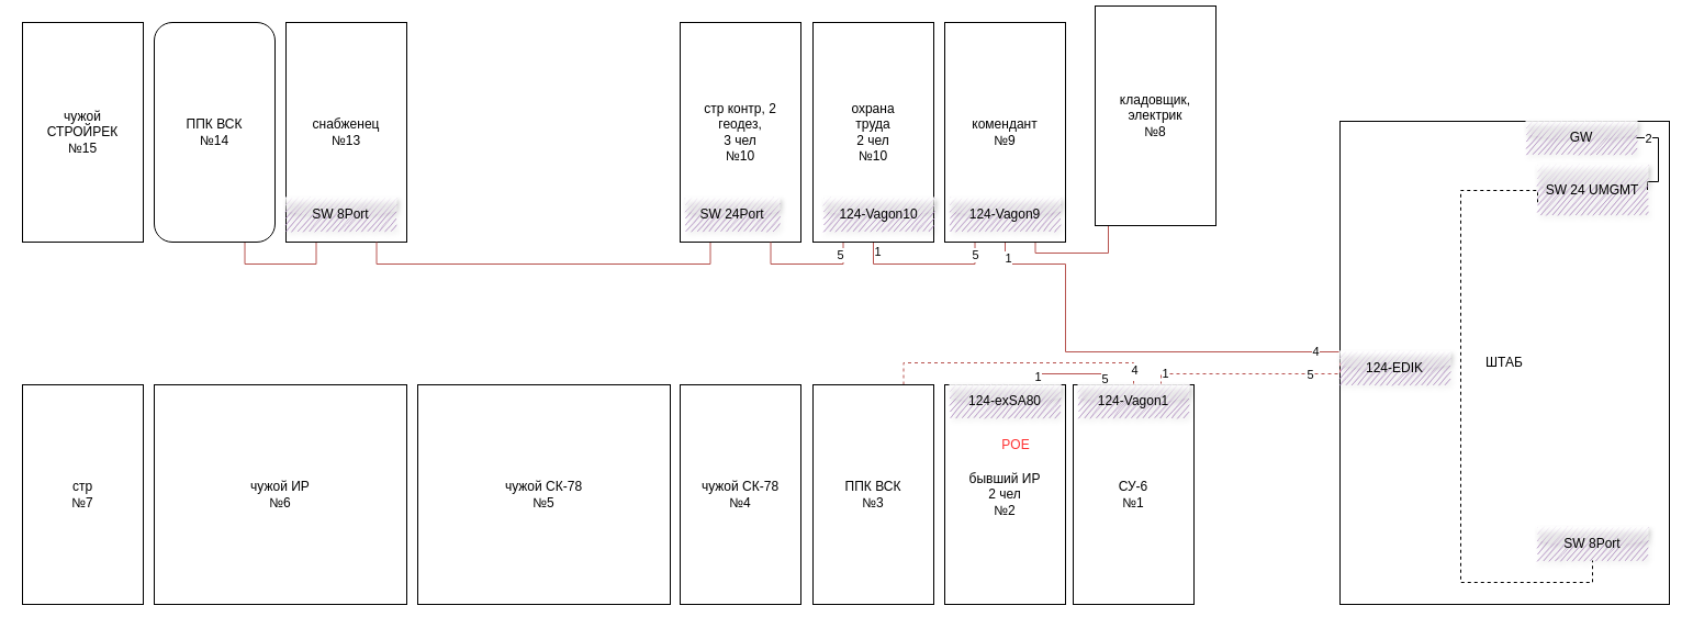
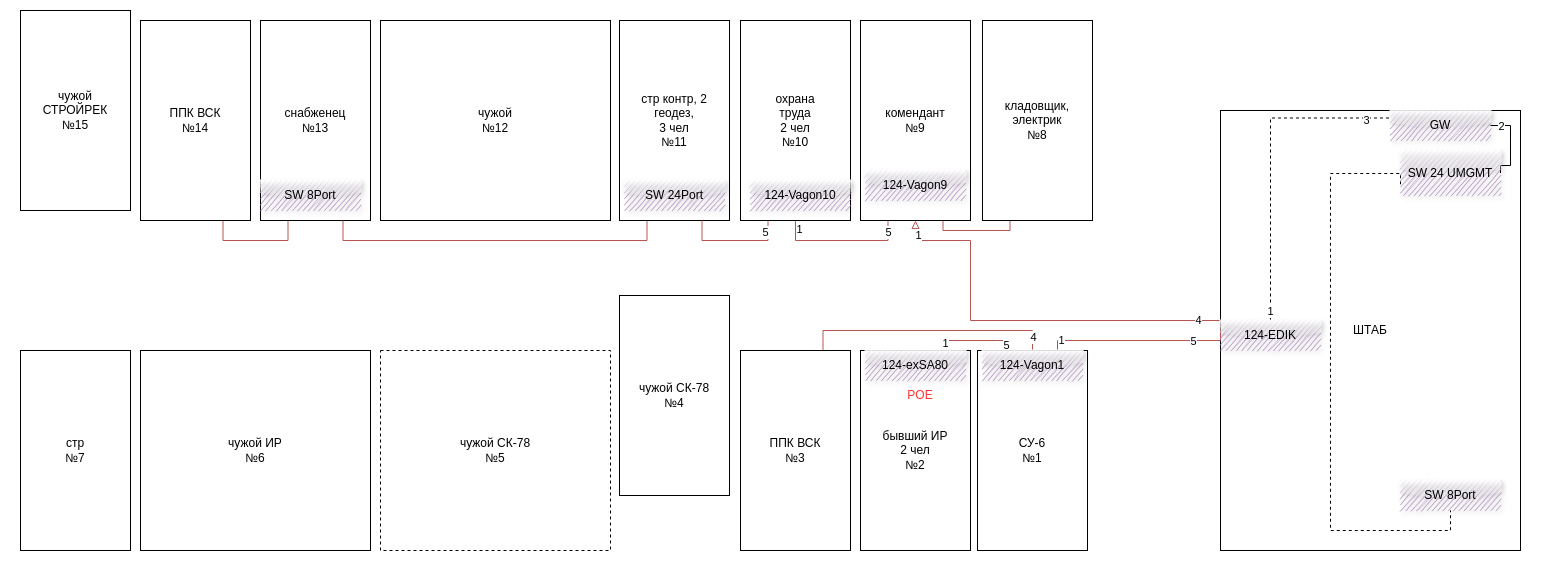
- <mxCell id="46" value="кладовщик,&lt;br&gt;электрик&lt;br&gt;№8" style="rounded=0;whiteSpace=wrap;html=1;" parent="1" vertex="1"><mxGeometry x="997" y="5" width="110" height="200" as="geometry" /></mxCell>
+ <mxCell id="46" value="кладовщик,&lt;br&gt;электрик&lt;br&gt;№8" style="rounded=0;whiteSpace=wrap;html=1;" parent="1" vertex="1"><mxGeometry x="982" y="20" width="110" height="200" as="geometry" /></mxCell>
- <mxCell id="48" value="чужой&lt;br&gt;СТРОЙРЕК&lt;br&gt;№15" style="rounded=0;whiteSpace=wrap;html=1;" parent="1" vertex="1"><mxGeometry x="20" y="20" width="110" height="200" as="geometry" /></mxCell>
+ <mxCell id="48" value="чужой&lt;br&gt;СТРОЙРЕК&lt;br&gt;№15" style="rounded=0;whiteSpace=wrap;html=1;" parent="1" vertex="1"><mxGeometry x="20" y="10" width="110" height="200" as="geometry" /></mxCell>
- <mxCell id="20" value="ППК ВСК&lt;br&gt;№14" style="whiteSpace=wrap;html=1;rounded=1;" parent="1" vertex="1"><mxGeometry x="140" y="20" width="110" height="200" as="geometry" /></mxCell>
+ <mxCell id="20" value="ППК ВСК&lt;br&gt;№14" style="rounded=0;whiteSpace=wrap;html=1;" parent="1" vertex="1"><mxGeometry x="140" y="20" width="110" height="200" as="geometry" /></mxCell>
+ <mxCell id="8" value="чужой&lt;br&gt;№12" style="rounded=0;whiteSpace=wrap;html=1;" parent="1" vertex="1"><mxGeometry x="380" y="20" width="230" height="200" as="geometry" /></mxCell>
- <mxCell id="10" value="стр контр, 2 геодез,&lt;br&gt;3 чел&lt;br&gt;№10" style="rounded=0;whiteSpace=wrap;html=1;" parent="1" vertex="1"><mxGeometry x="619" y="20" width="110" height="200" as="geometry" /></mxCell>
+ <mxCell id="10" value="стр контр, 2 геодез,&lt;br&gt;3 чел&lt;br&gt;№11" style="rounded=0;whiteSpace=wrap;html=1;" parent="1" vertex="1"><mxGeometry x="619" y="20" width="110" height="200" as="geometry" /></mxCell>
+ <mxCell id="42" style="edgeStyle=orthogonalEdgeStyle;rounded=0;orthogonalLoop=1;jettySize=auto;html=1;exitX=0.5;exitY=0;exitDx=0;exitDy=0;entryX=0;entryY=0.25;entryDx=0;entryDy=0;endArrow=none;endFill=0;dashed=1;" parent="1" source="45" target="19" edge="1"><mxGeometry relative="1" as="geometry" /></mxCell>
+ <mxCell id="43" value="3" style="edgeLabel;html=1;align=center;verticalAlign=middle;resizable=0;points=[];" parent="42" vertex="1" connectable="0"><mxGeometry x="0.849" y="-2" relative="1" as="geometry"><mxPoint as="offset" /></mxGeometry></mxCell>
+ <mxCell id="44" value="1" style="edgeLabel;html=1;align=center;verticalAlign=middle;resizable=0;points=[];" parent="42" vertex="1" connectable="0"><mxGeometry x="-0.935" y="1" relative="1" as="geometry"><mxPoint as="offset" /></mxGeometry></mxCell>
- <mxCell id="51" value="SW 24Port" style="text;html=1;strokeColor=none;fillColor=#A680B8;align=center;verticalAlign=middle;whiteSpace=wrap;rounded=0;fillStyle=auto;shadow=1;glass=1;sketch=1;" parent="1" vertex="1"><mxGeometry x="624" y="180" width="85" height="30" as="geometry" /></mxCell>
+ <mxCell id="51" value="SW 24Port" style="text;html=1;strokeColor=none;fillColor=#A680B8;align=center;verticalAlign=middle;whiteSpace=wrap;rounded=0;fillStyle=auto;shadow=1;glass=1;sketch=1;" parent="1" vertex="1"><mxGeometry x="624" y="180" width="100" height="30" as="geometry" /></mxCell>
- <mxCell id="39" value="124-Vagon9" style="text;html=1;strokeColor=none;fillColor=#A680B8;align=center;verticalAlign=middle;whiteSpace=wrap;rounded=0;fillStyle=auto;shadow=1;glass=1;sketch=1;" parent="1" vertex="1"><mxGeometry x="865" y="180" width="100" height="30" as="geometry" /></mxCell>
+ <mxCell id="39" value="124-Vagon9" style="text;html=1;strokeColor=none;fillColor=#A680B8;align=center;verticalAlign=middle;whiteSpace=wrap;rounded=0;fillStyle=auto;shadow=1;glass=1;sketch=1;" parent="1" vertex="1"><mxGeometry x="865" y="170" width="100" height="30" as="geometry" /></mxCell>
- <mxCell id="2" style="edgeStyle=orthogonalEdgeStyle;rounded=0;orthogonalLoop=1;jettySize=auto;html=1;exitX=0;exitY=0.5;exitDx=0;exitDy=0;entryX=0.5;entryY=1;entryDx=0;entryDy=0;endArrow=none;endFill=0;fillColor=#f8cecc;strokeColor=#b85450;" parent="1" source="5" target="18" edge="1"><mxGeometry relative="1" as="geometry"><Array as="points"><mxPoint x="1220" y="320" /><mxPoint x="970" y="320" /><mxPoint x="970" y="240" /><mxPoint x="915" y="240" /></Array></mxGeometry></mxCell>
+ <mxCell id="2" style="edgeStyle=orthogonalEdgeStyle;rounded=0;orthogonalLoop=1;jettySize=auto;html=1;exitX=0;exitY=0.5;exitDx=0;exitDy=0;entryX=0.5;entryY=1;entryDx=0;entryDy=0;endArrow=block;endFill=0;fillColor=#f8cecc;strokeColor=#b85450;" parent="1" source="5" target="18" edge="1"><mxGeometry relative="1" as="geometry"><Array as="points"><mxPoint x="1220" y="320" /><mxPoint x="970" y="320" /><mxPoint x="970" y="240" /><mxPoint x="915" y="240" /></Array></mxGeometry></mxCell>
- <mxCell id="23" style="edgeStyle=orthogonalEdgeStyle;rounded=0;orthogonalLoop=1;jettySize=auto;html=1;exitX=0.75;exitY=0;exitDx=0;exitDy=0;entryX=0.5;entryY=0;entryDx=0;entryDy=0;endArrow=none;endFill=0;fillColor=#f8cecc;strokeColor=#b85450;dashed=1;" parent="1" source="25" target="50" edge="1"><mxGeometry relative="1" as="geometry"><Array as="points"><mxPoint x="823" y="330" /><mxPoint x="1032" y="330" /></Array></mxGeometry></mxCell>
+ <mxCell id="23" style="edgeStyle=orthogonalEdgeStyle;rounded=0;orthogonalLoop=1;jettySize=auto;html=1;exitX=0.75;exitY=0;exitDx=0;exitDy=0;entryX=0.5;entryY=0;entryDx=0;entryDy=0;endArrow=none;endFill=0;fillColor=#f8cecc;strokeColor=#b85450;" parent="1" source="25" target="50" edge="1"><mxGeometry relative="1" as="geometry"><Array as="points"><mxPoint x="823" y="330" /><mxPoint x="1032" y="330" /></Array></mxGeometry></mxCell>
- <mxCell id="31" style="edgeStyle=orthogonalEdgeStyle;rounded=0;orthogonalLoop=1;jettySize=auto;html=1;entryX=0.75;entryY=0;entryDx=0;entryDy=0;endArrow=none;endFill=0;fillColor=#f8cecc;strokeColor=#b85450;exitX=0;exitY=0.5;exitDx=0;exitDy=0;dashed=1;" parent="1" source="5" target="50" edge="1"><mxGeometry relative="1" as="geometry"><mxPoint x="1210" y="230" as="sourcePoint" /><Array as="points"><mxPoint x="1220" y="340" /><mxPoint x="1057" y="340" /></Array></mxGeometry></mxCell>
+ <mxCell id="31" style="edgeStyle=orthogonalEdgeStyle;rounded=0;orthogonalLoop=1;jettySize=auto;html=1;entryX=0.75;entryY=0;entryDx=0;entryDy=0;endArrow=none;endFill=0;fillColor=#f8cecc;strokeColor=#b85450;exitX=0;exitY=0.5;exitDx=0;exitDy=0;" parent="1" source="5" target="50" edge="1"><mxGeometry relative="1" as="geometry"><mxPoint x="1210" y="230" as="sourcePoint" /><Array as="points"><mxPoint x="1220" y="340" /><mxPoint x="1057" y="340" /></Array></mxGeometry></mxCell>
- <mxCell id="53" value="POE" style="text;html=1;align=center;verticalAlign=middle;whiteSpace=wrap;rounded=0;fontColor=#FF3333;" parent="1" vertex="1"><mxGeometry x="895" y="390" width="60" height="30" as="geometry" /></mxCell>
+ <mxCell id="53" value="POE" style="text;html=1;align=center;verticalAlign=middle;whiteSpace=wrap;rounded=0;fontColor=#FF3333;" parent="1" vertex="1"><mxGeometry x="890" y="380" width="60" height="30" as="geometry" /></mxCell>
- <mxCell id="21" value="чужой СК-78&lt;br&gt;№5" style="rounded=0;whiteSpace=wrap;html=1;" parent="1" vertex="1"><mxGeometry x="380" y="350" width="230" height="200" as="geometry" /></mxCell>
+ <mxCell id="21" value="чужой СК-78&lt;br&gt;№5" style="rounded=0;whiteSpace=wrap;html=1;dashed=1;" parent="1" vertex="1"><mxGeometry x="380" y="350" width="230" height="200" as="geometry" /></mxCell>
- <mxCell id="22" value="чужой СК-78&lt;br&gt;№4" style="rounded=0;whiteSpace=wrap;html=1;" parent="1" vertex="1"><mxGeometry x="619" y="350" width="110" height="200" as="geometry" /></mxCell>
+ <mxCell id="22" value="чужой СК-78&lt;br&gt;№4" style="rounded=0;whiteSpace=wrap;html=1;" parent="1" vertex="1"><mxGeometry x="619" y="295" width="110" height="200" as="geometry" /></mxCell>
